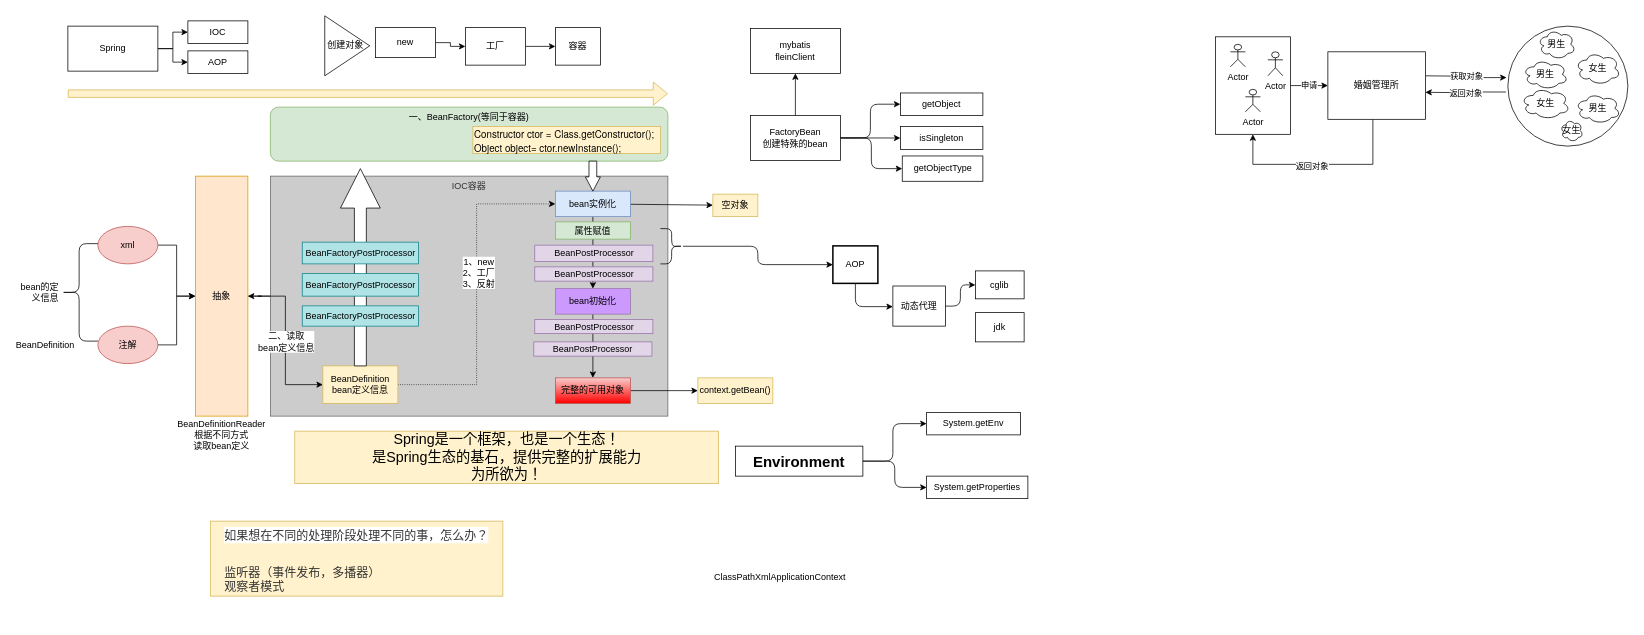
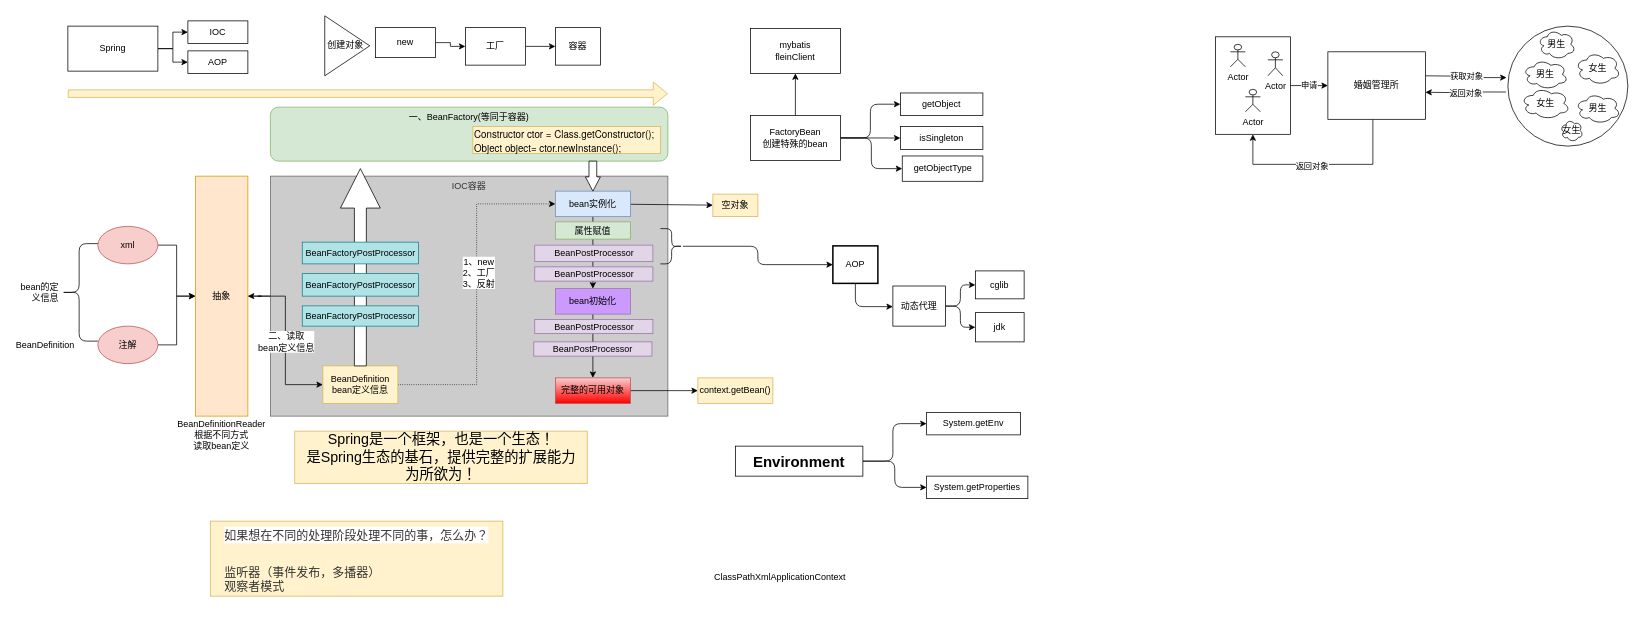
+ <mxCell id="69" value="" style="edgeStyle=orthogonalEdgeStyle;orthogonalLoop=1;jettySize=auto;html=1;fontFamily=Helvetica;fontSize=12;fontColor=default;endArrow=classic;startSize=10;endSize=6;" edge="1" parent="1" source="70" target="72"><mxGeometry relative="1" as="geometry" /></mxCell>
- <mxCell id="57" value="Spring是一个框架，也是一个生态！&lt;br style=&quot;font-size: 19px;&quot;&gt;是Spring生态的基石，提供完整的扩展能力&lt;br&gt;为所欲为！" style="text;html=1;strokeColor=#d6b656;fillColor=#fff2cc;align=center;verticalAlign=middle;whiteSpace=wrap;rounded=0;fontFamily=Helvetica;fontSize=19;" vertex="1" parent="1"><mxGeometry x="392.5" y="574" width="565" height="70" as="geometry" /></mxCell>
+ <mxCell id="57" value="Spring是一个框架，也是一个生态！&lt;br style=&quot;font-size: 19px;&quot;&gt;是Spring生态的基石，提供完整的扩展能力&lt;br&gt;为所欲为！" style="text;html=1;strokeColor=#d6b656;fillColor=#fff2cc;align=center;verticalAlign=middle;whiteSpace=wrap;rounded=0;fontFamily=Helvetica;fontSize=19;" vertex="1" parent="1"><mxGeometry x="392.5" y="574" width="390" height="70" as="geometry" /></mxCell>
